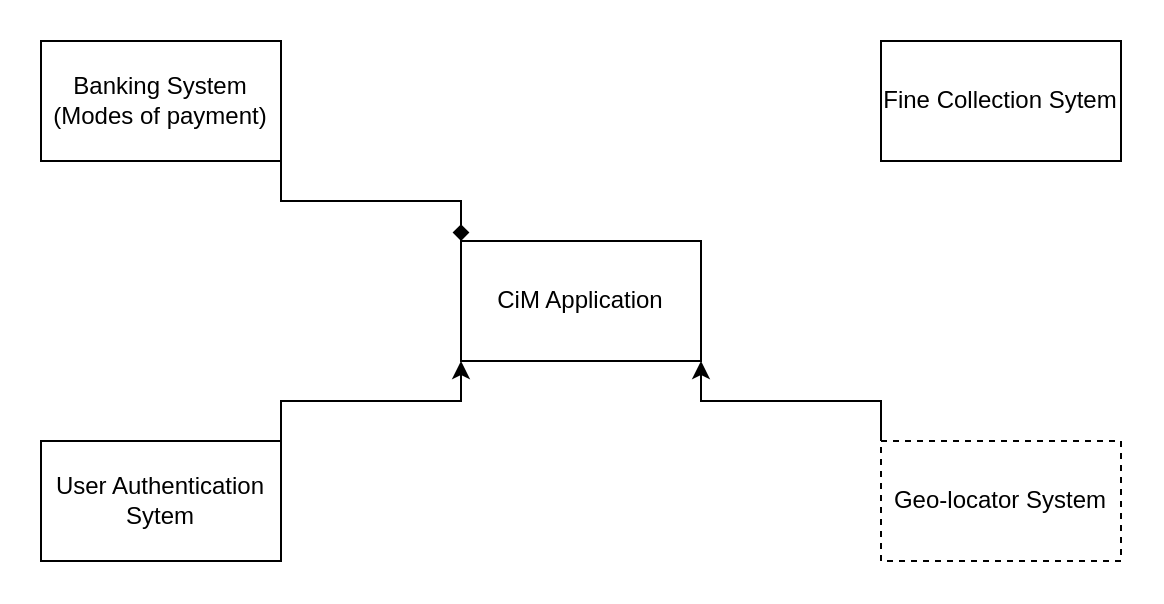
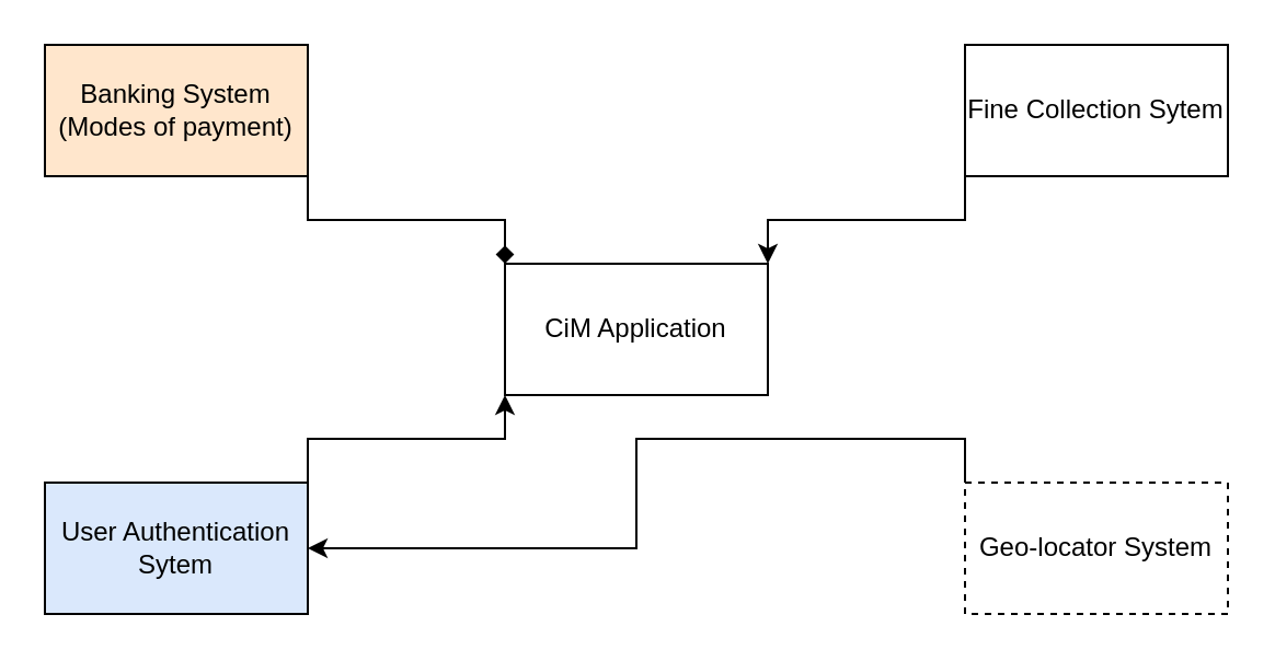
- <mxCell id="4" value="Banking System&lt;div&gt;(Modes of payment)&lt;/div&gt;" style="rounded=0;whiteSpace=wrap;html=1;" vertex="1" parent="1"><mxGeometry x="20" y="20" width="120" height="60" as="geometry" /></mxCell>
+ <mxCell id="4" value="Banking System&lt;div&gt;(Modes of payment)&lt;/div&gt;" style="rounded=0;whiteSpace=wrap;html=1;fillColor=#ffe6cc;" vertex="1" parent="1"><mxGeometry x="20" y="20" width="120" height="60" as="geometry" /></mxCell>
+ <mxCell id="5" style="edgeStyle=orthogonalEdgeStyle;rounded=0;orthogonalLoop=1;jettySize=auto;html=1;exitX=0;exitY=1;exitDx=0;exitDy=0;entryX=1;entryY=0;entryDx=0;entryDy=0;" edge="1" parent="1" source="6" target="2"><mxGeometry relative="1" as="geometry" /></mxCell>
- <mxCell id="9" style="edgeStyle=orthogonalEdgeStyle;rounded=0;orthogonalLoop=1;jettySize=auto;html=1;exitX=0;exitY=0;exitDx=0;exitDy=0;entryX=1;entryY=1;entryDx=0;entryDy=0;" edge="1" parent="1" source="10" target="2"><mxGeometry relative="1" as="geometry" /></mxCell>
+ <mxCell id="9" style="edgeStyle=orthogonalEdgeStyle;rounded=0;orthogonalLoop=1;jettySize=auto;html=1;exitX=0;exitY=0;exitDx=0;exitDy=0;" edge="1" parent="1" source="10" target="8"><mxGeometry relative="1" as="geometry" /></mxCell>
- <mxCell id="8" value="User Authentication Sytem" style="rounded=0;whiteSpace=wrap;html=1;" vertex="1" parent="1"><mxGeometry x="20" y="220" width="120" height="60" as="geometry" /></mxCell>
+ <mxCell id="8" value="User Authentication Sytem" style="rounded=0;whiteSpace=wrap;html=1;fillColor=#dae8fc;" vertex="1" parent="1"><mxGeometry x="20" y="220" width="120" height="60" as="geometry" /></mxCell>
